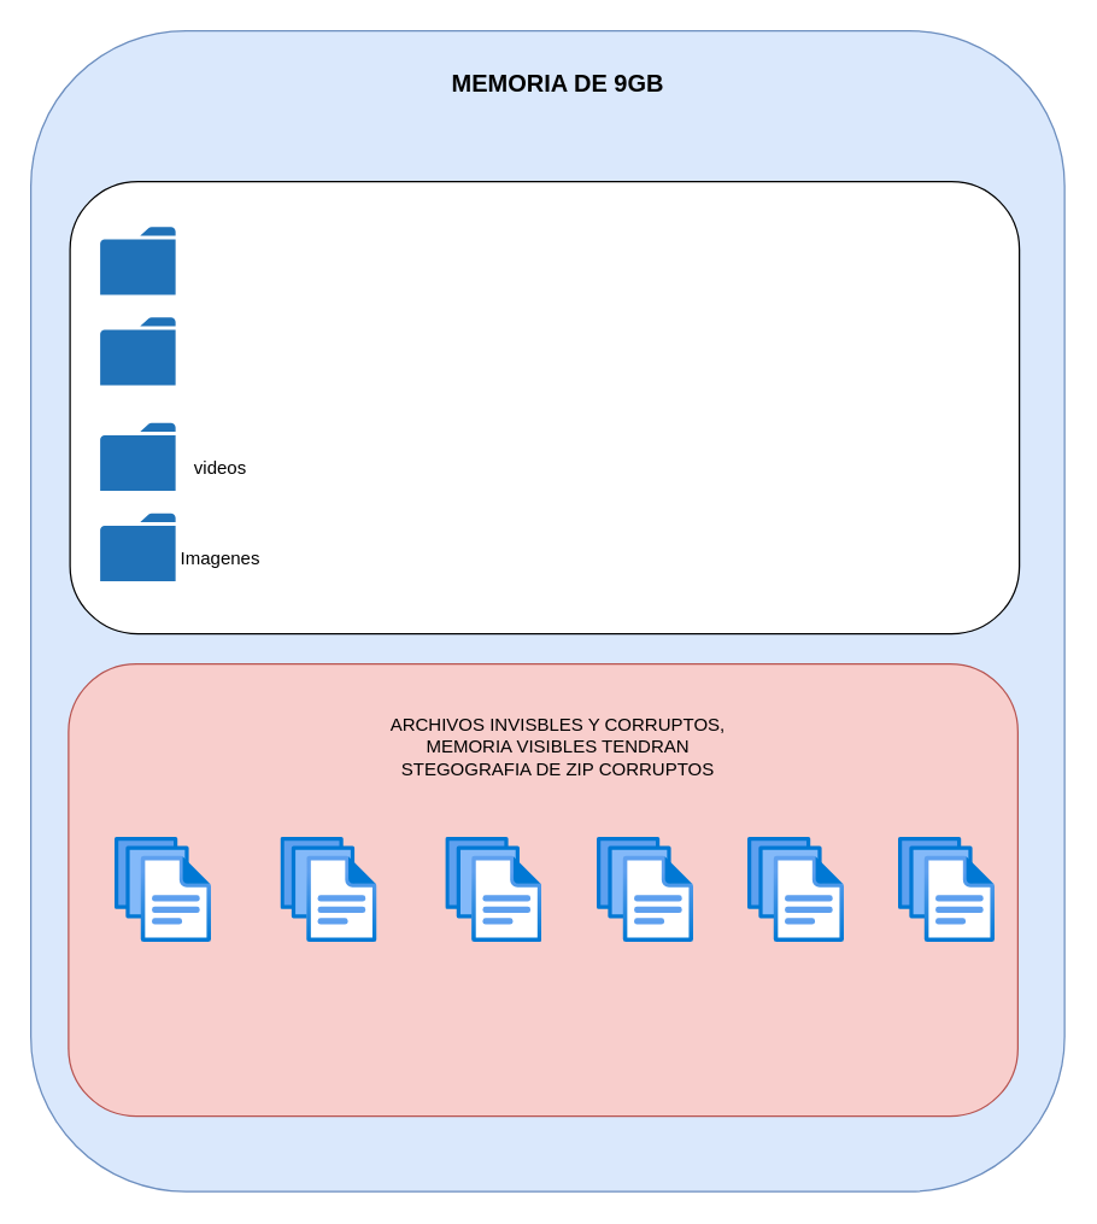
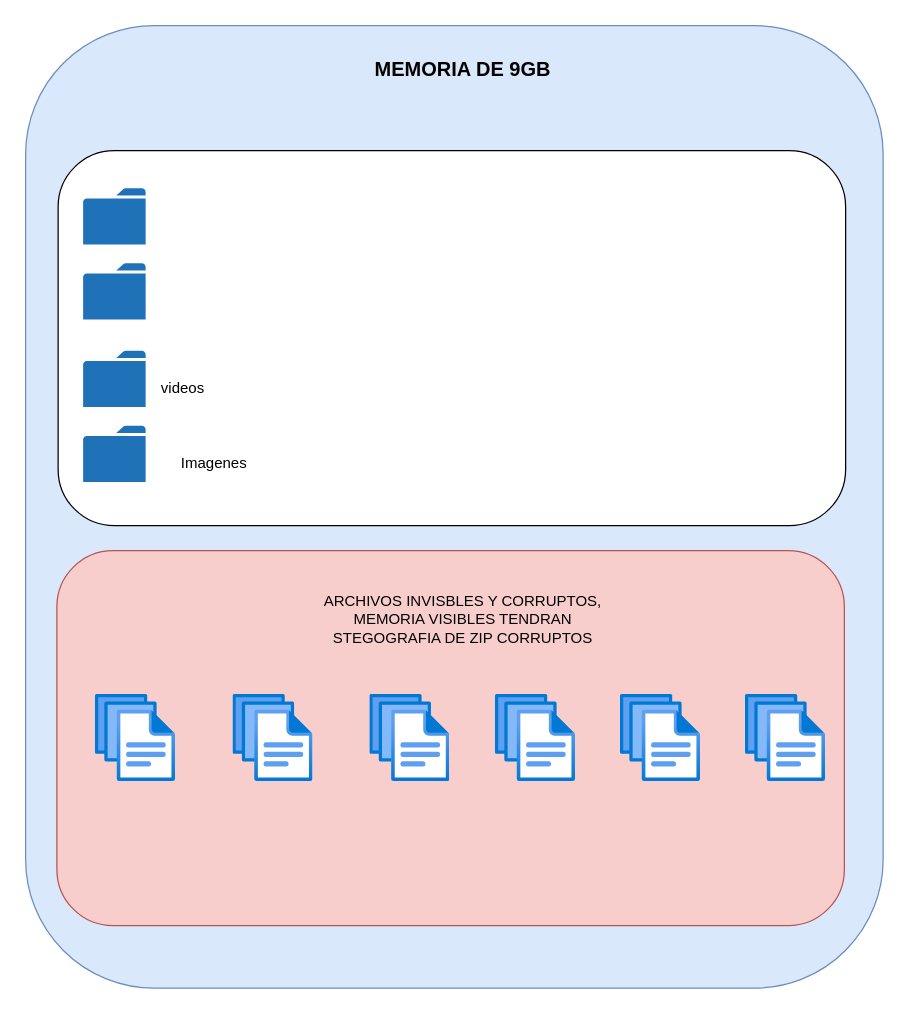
- <mxCell id="17" value="Imagenes" style="text;html=1;align=center;verticalAlign=middle;whiteSpace=wrap;rounded=0;" vertex="1" parent="1"><mxGeometry x="116" y="355" width="60" height="30" as="geometry" /></mxCell>
+ <mxCell id="17" value="Imagenes" style="text;html=1;align=center;verticalAlign=middle;whiteSpace=wrap;rounded=0;" vertex="1" parent="1"><mxGeometry x="141" y="355" width="60" height="30" as="geometry" /></mxCell>
